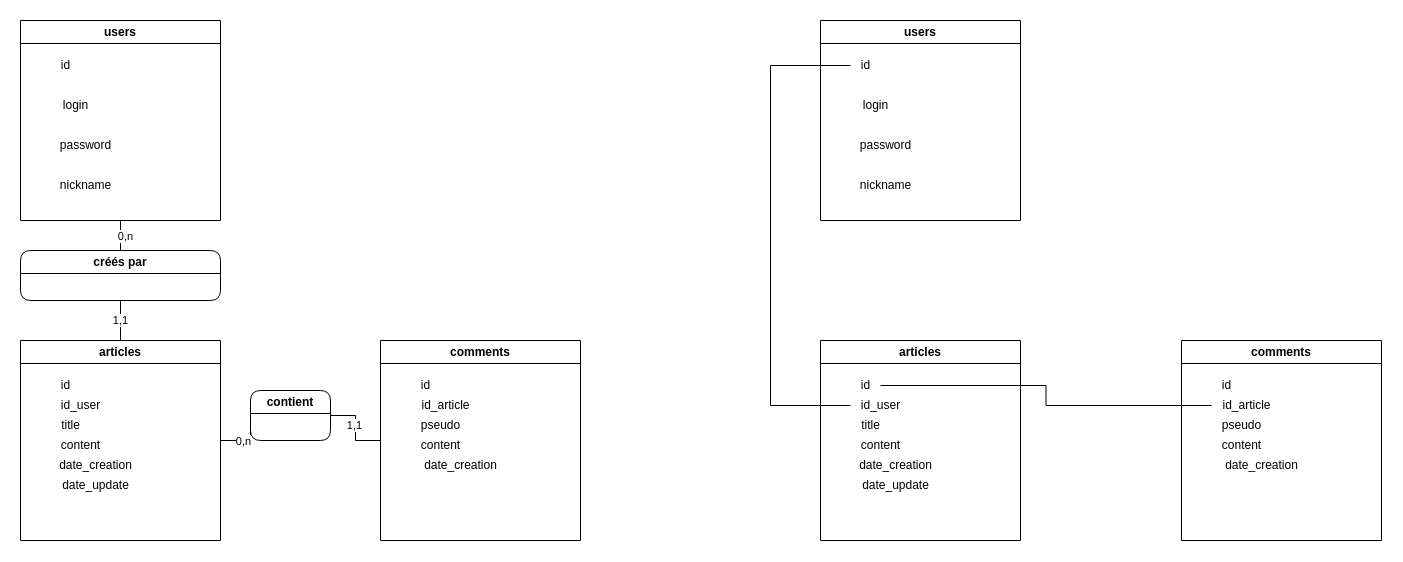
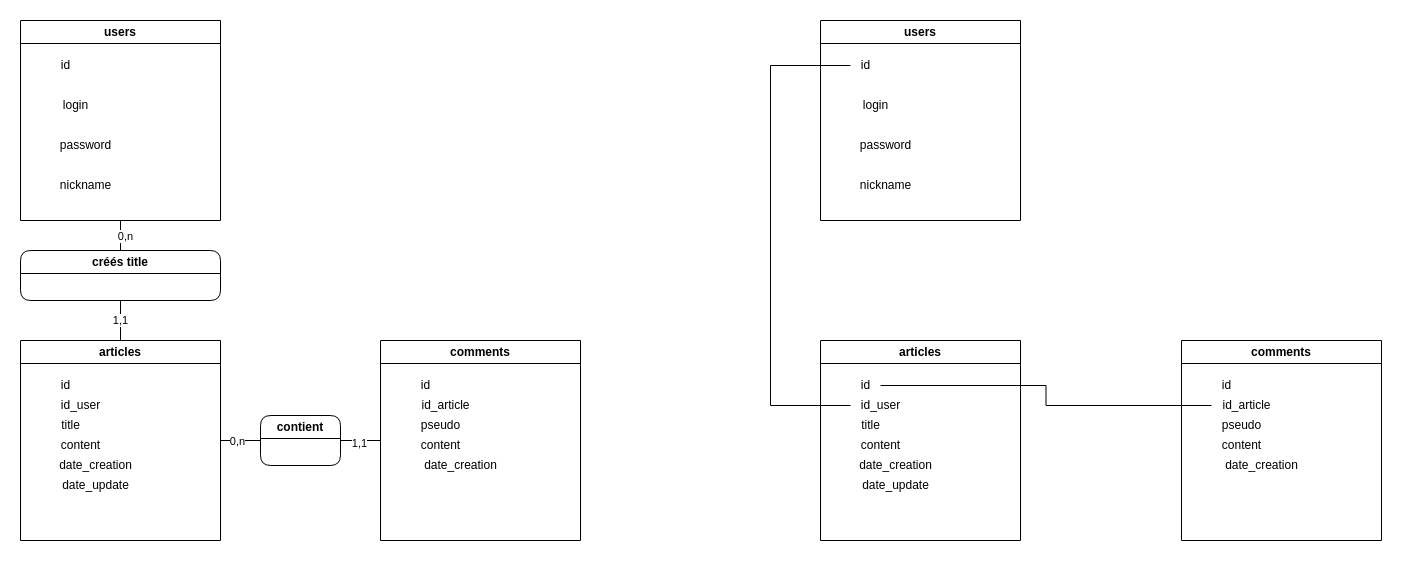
- <mxCell id="23" value="créés par" style="swimlane;whiteSpace=wrap;html=1;rounded=1;" vertex="1" parent="1"><mxGeometry x="20" y="250" width="200" height="50" as="geometry" /></mxCell>
+ <mxCell id="23" value="créés title" style="swimlane;whiteSpace=wrap;html=1;rounded=1;" vertex="1" parent="1"><mxGeometry x="20" y="250" width="200" height="50" as="geometry" /></mxCell>
- <mxCell id="26" value="contient" style="swimlane;whiteSpace=wrap;html=1;rounded=1;" vertex="1" parent="1"><mxGeometry x="250" y="390" width="80" height="50" as="geometry" /></mxCell>
+ <mxCell id="26" value="contient" style="swimlane;whiteSpace=wrap;html=1;rounded=1;" vertex="1" parent="1"><mxGeometry x="260" y="415" width="80" height="50" as="geometry" /></mxCell>
